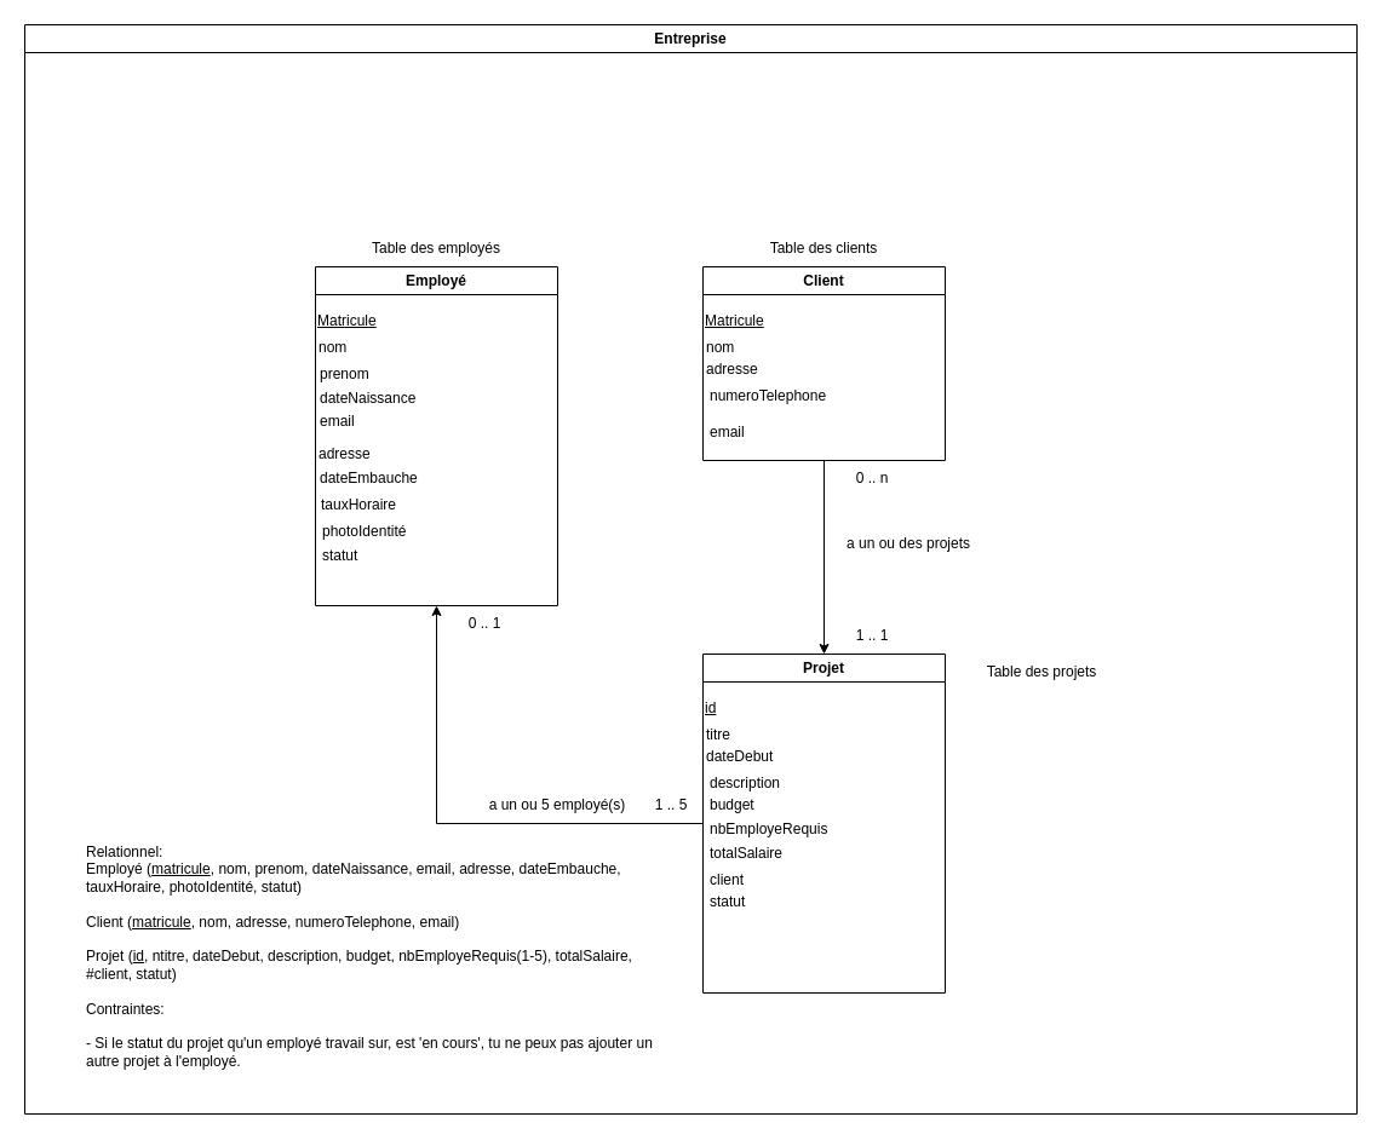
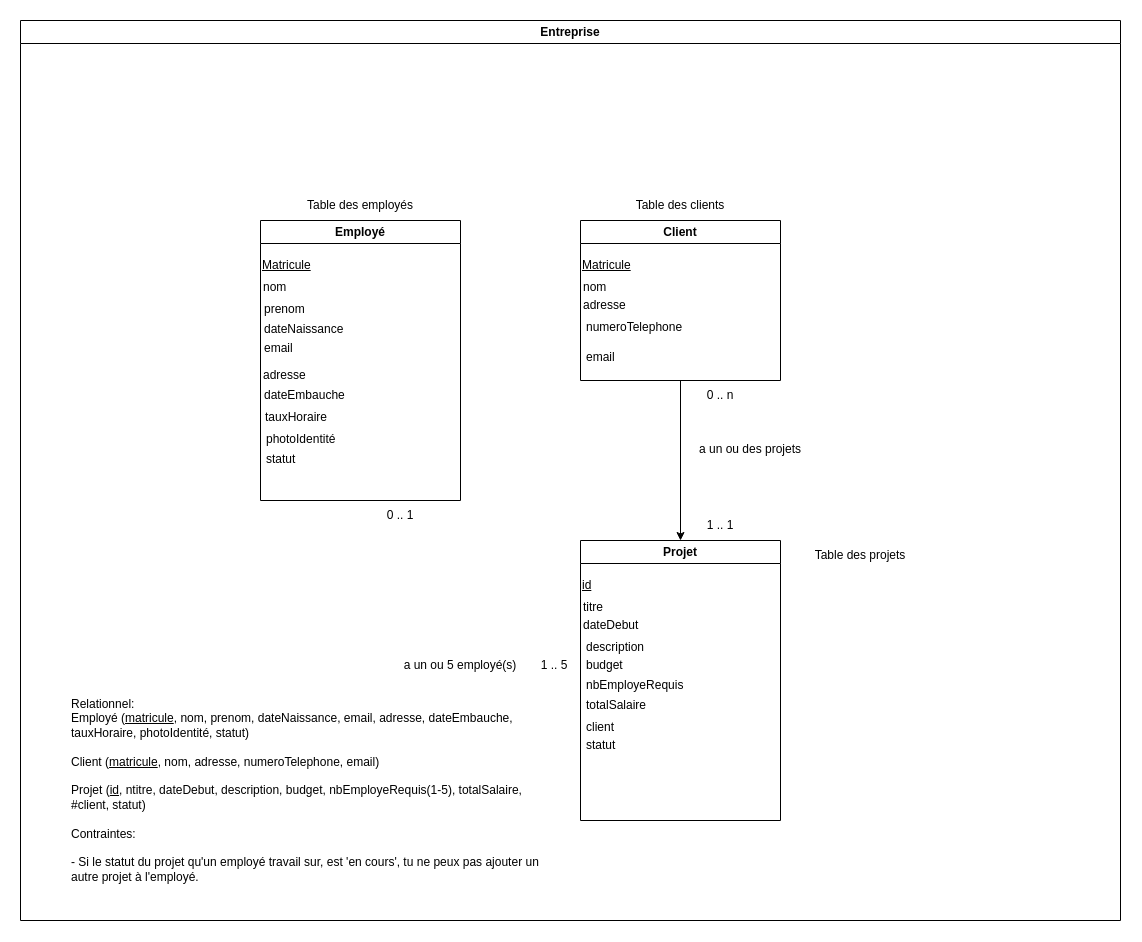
- <mxCell id="36" style="edgeStyle=orthogonalEdgeStyle;rounded=0;orthogonalLoop=1;jettySize=auto;html=1;exitX=0;exitY=0.5;exitDx=0;exitDy=0;entryX=0.5;entryY=1;entryDx=0;entryDy=0;" parent="2" source="21" target="3" edge="1"><mxGeometry relative="1" as="geometry"><mxPoint x="340" y="600" as="sourcePoint" /></mxGeometry></mxCell>
